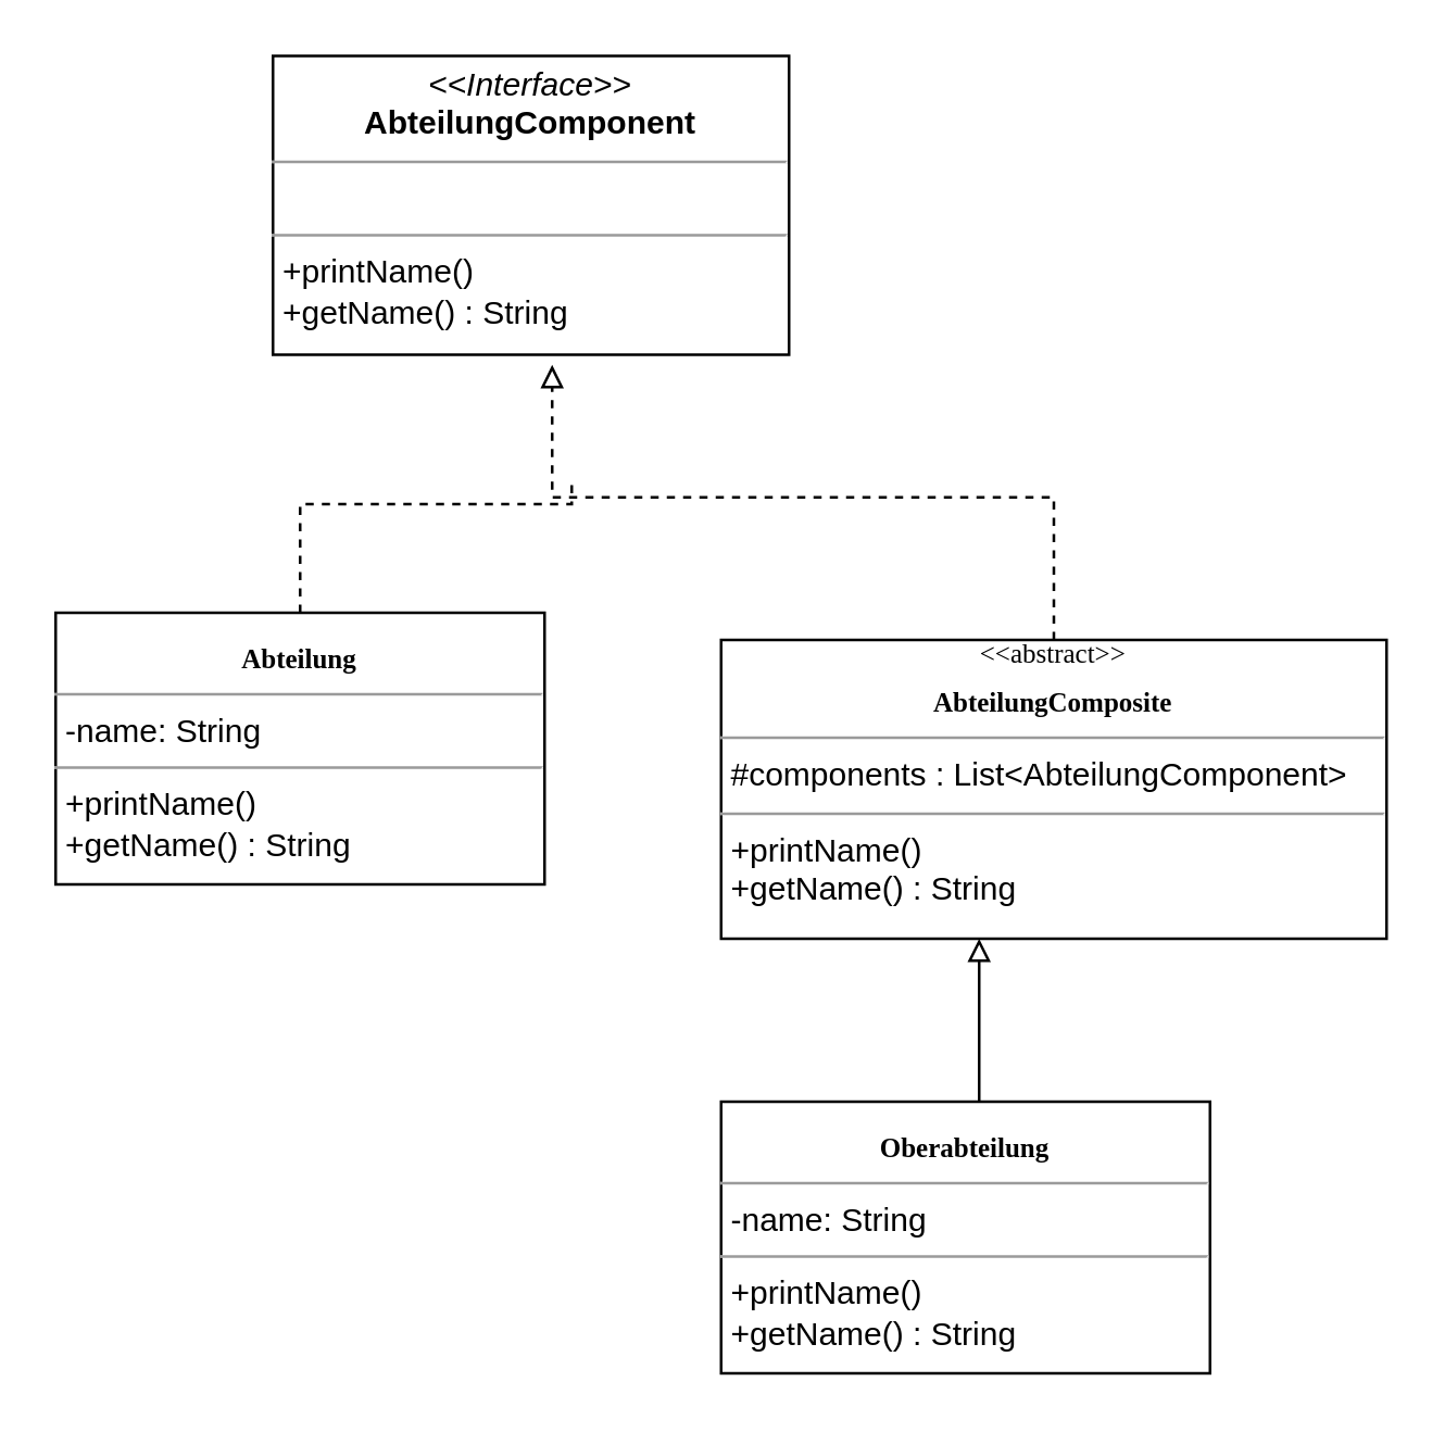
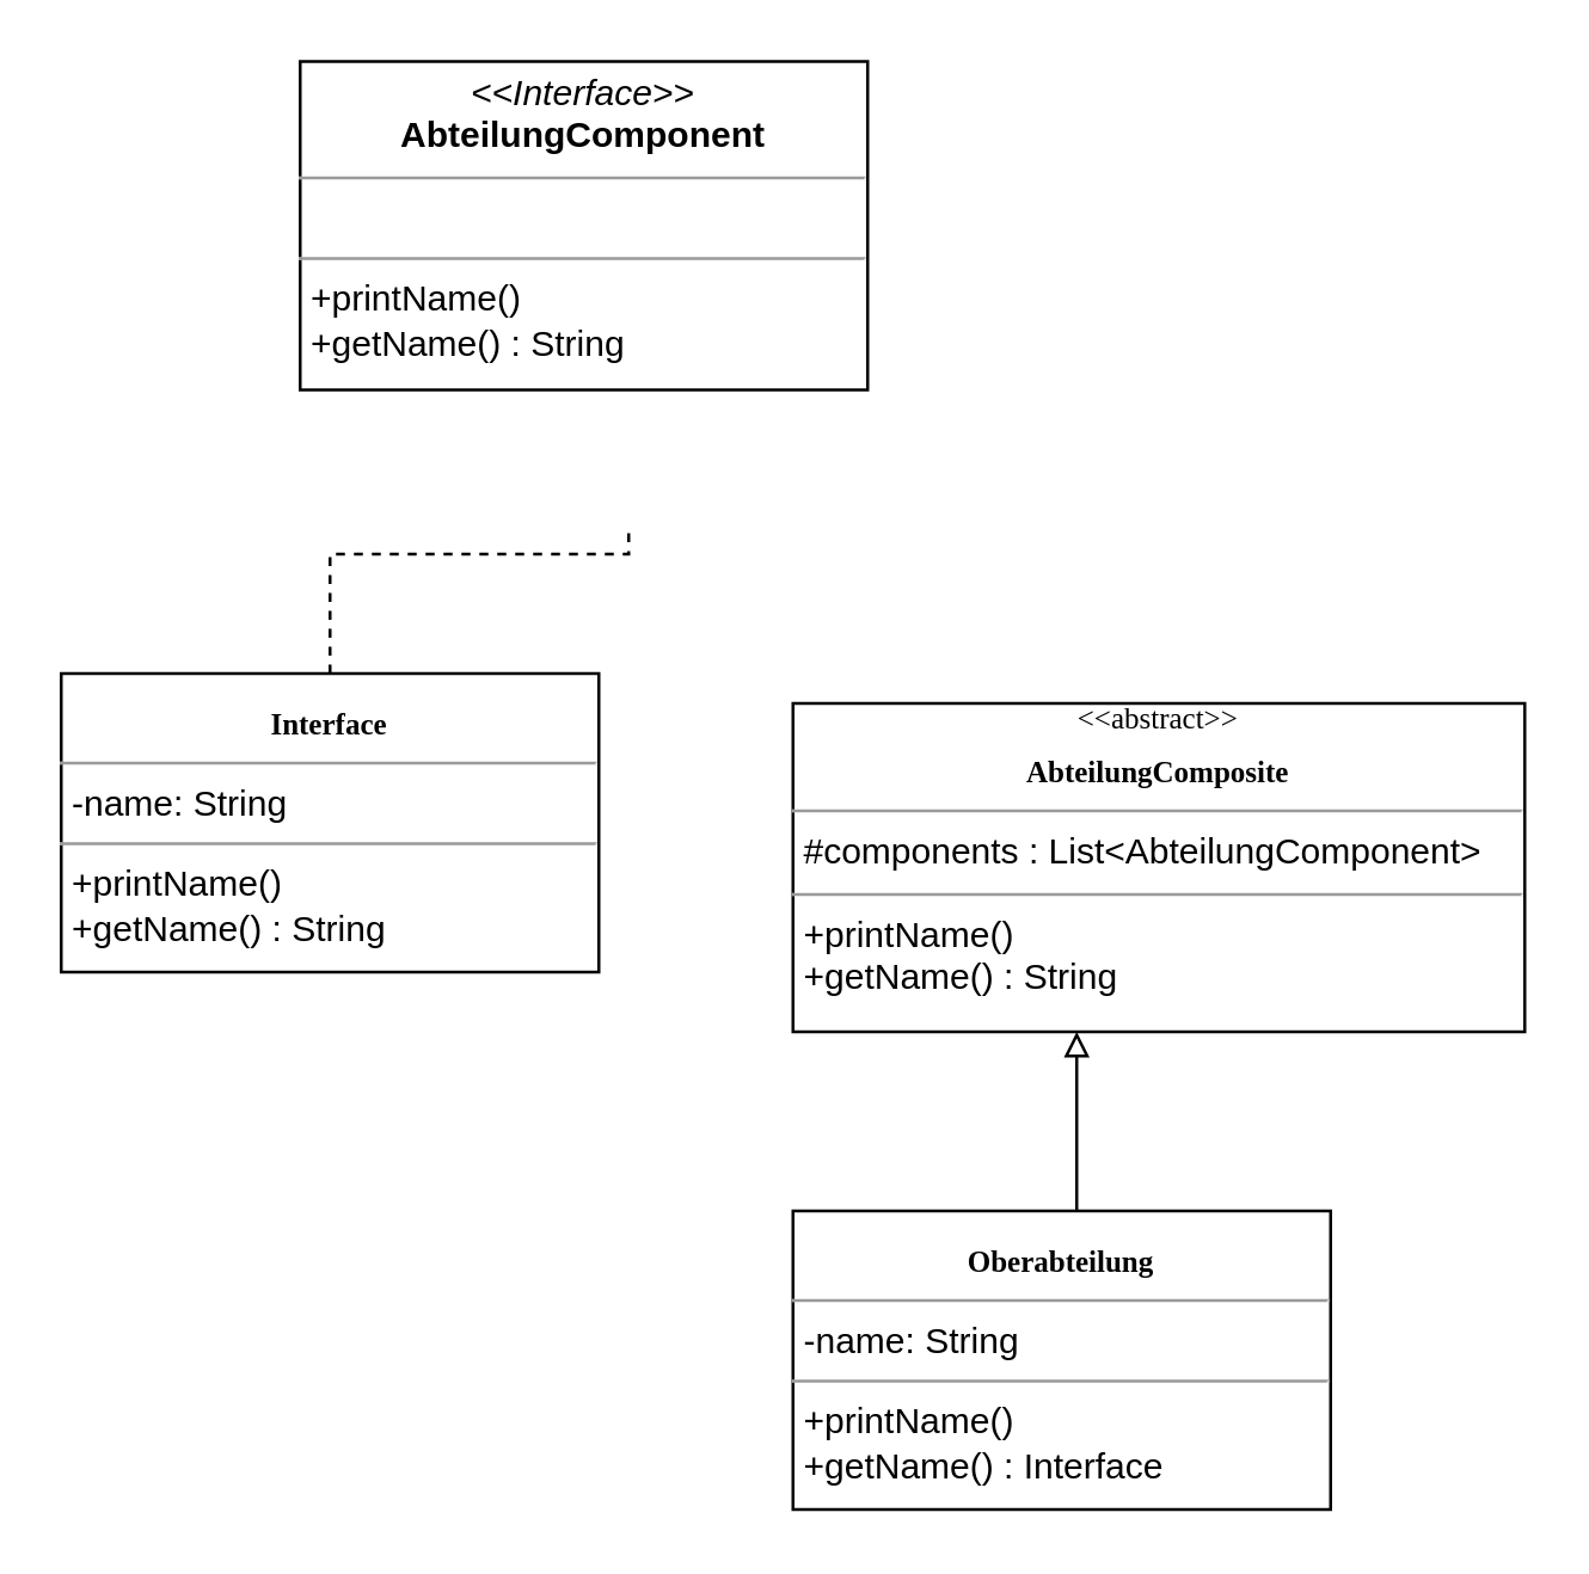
- <mxCell id="6" style="edgeStyle=orthogonalEdgeStyle;rounded=0;orthogonalLoop=1;jettySize=auto;html=1;entryX=0.541;entryY=1.034;entryDx=0;entryDy=0;entryPerimeter=0;dashed=1;endArrow=block;endFill=0;" edge="1" parent="1" source="5" target="2"><mxGeometry relative="1" as="geometry" /></mxCell>
- <mxCell id="7" value="&lt;div style=&quot;font-family: Verdana; font-size: 10px; text-align: center;&quot;&gt;&lt;b style=&quot;color: light-dark(rgb(0, 0, 0), rgb(255, 255, 255)); background-color: transparent;&quot;&gt;&lt;br&gt;&lt;/b&gt;&lt;/div&gt;&lt;div style=&quot;font-family: Verdana; font-size: 10px; text-align: center;&quot;&gt;&lt;b style=&quot;color: light-dark(rgb(0, 0, 0), rgb(255, 255, 255)); background-color: transparent;&quot;&gt;Abteilung&lt;/b&gt;&lt;/div&gt;&lt;hr size=&quot;1&quot;&gt;&lt;p style=&quot;margin:0px;margin-left:4px;&quot;&gt;-name: String&lt;/p&gt;&lt;hr size=&quot;1&quot;&gt;&lt;p style=&quot;margin:0px;margin-left:4px;&quot;&gt;+printName()&lt;/p&gt;&lt;p style=&quot;margin:0px;margin-left:4px;&quot;&gt;+getName() : String&lt;/p&gt;" style="verticalAlign=top;align=left;overflow=fill;fontSize=12;fontFamily=Helvetica;html=1;rounded=0;shadow=0;comic=0;labelBackgroundColor=none;strokeWidth=1" vertex="1" parent="1"><mxGeometry x="20" y="225" width="180" height="100" as="geometry" /></mxCell>
+ <mxCell id="7" value="&lt;div style=&quot;font-family: Verdana; font-size: 10px; text-align: center;&quot;&gt;&lt;b style=&quot;color: light-dark(rgb(0, 0, 0), rgb(255, 255, 255)); background-color: transparent;&quot;&gt;&lt;br&gt;&lt;/b&gt;&lt;/div&gt;&lt;div style=&quot;font-family: Verdana; font-size: 10px; text-align: center;&quot;&gt;&lt;b style=&quot;color: light-dark(rgb(0, 0, 0), rgb(255, 255, 255)); background-color: transparent;&quot;&gt;Interface&lt;/b&gt;&lt;/div&gt;&lt;hr size=&quot;1&quot;&gt;&lt;p style=&quot;margin:0px;margin-left:4px;&quot;&gt;-name: String&lt;/p&gt;&lt;hr size=&quot;1&quot;&gt;&lt;p style=&quot;margin:0px;margin-left:4px;&quot;&gt;+printName()&lt;/p&gt;&lt;p style=&quot;margin:0px;margin-left:4px;&quot;&gt;+getName() : String&lt;/p&gt;" style="verticalAlign=top;align=left;overflow=fill;fontSize=12;fontFamily=Helvetica;html=1;rounded=0;shadow=0;comic=0;labelBackgroundColor=none;strokeWidth=1" vertex="1" parent="1"><mxGeometry x="20" y="225" width="180" height="100" as="geometry" /></mxCell>
- <mxCell id="8" value="&lt;div style=&quot;font-family: Verdana; font-size: 10px; text-align: center;&quot;&gt;&lt;b style=&quot;color: light-dark(rgb(0, 0, 0), rgb(255, 255, 255)); background-color: transparent;&quot;&gt;&lt;br&gt;&lt;/b&gt;&lt;/div&gt;&lt;div style=&quot;font-family: Verdana; font-size: 10px; text-align: center;&quot;&gt;&lt;b&gt;Oberabteilung&lt;/b&gt;&lt;/div&gt;&lt;hr size=&quot;1&quot;&gt;&lt;p style=&quot;margin:0px;margin-left:4px;&quot;&gt;-name: String&lt;/p&gt;&lt;hr size=&quot;1&quot;&gt;&lt;p style=&quot;margin:0px;margin-left:4px;&quot;&gt;+printName()&lt;/p&gt;&lt;p style=&quot;margin:0px;margin-left:4px;&quot;&gt;+getName() : String&lt;/p&gt;" style="verticalAlign=top;align=left;overflow=fill;fontSize=12;fontFamily=Helvetica;html=1;rounded=0;shadow=0;comic=0;labelBackgroundColor=none;strokeWidth=1" vertex="1" parent="1"><mxGeometry x="265" y="405" width="180" height="100" as="geometry" /></mxCell>
+ <mxCell id="8" value="&lt;div style=&quot;font-family: Verdana; font-size: 10px; text-align: center;&quot;&gt;&lt;b style=&quot;color: light-dark(rgb(0, 0, 0), rgb(255, 255, 255)); background-color: transparent;&quot;&gt;&lt;br&gt;&lt;/b&gt;&lt;/div&gt;&lt;div style=&quot;font-family: Verdana; font-size: 10px; text-align: center;&quot;&gt;&lt;b&gt;Oberabteilung&lt;/b&gt;&lt;/div&gt;&lt;hr size=&quot;1&quot;&gt;&lt;p style=&quot;margin:0px;margin-left:4px;&quot;&gt;-name: String&lt;/p&gt;&lt;hr size=&quot;1&quot;&gt;&lt;p style=&quot;margin:0px;margin-left:4px;&quot;&gt;+printName()&lt;/p&gt;&lt;p style=&quot;margin:0px;margin-left:4px;&quot;&gt;+getName() : Interface&lt;/p&gt;" style="verticalAlign=top;align=left;overflow=fill;fontSize=12;fontFamily=Helvetica;html=1;rounded=0;shadow=0;comic=0;labelBackgroundColor=none;strokeWidth=1" vertex="1" parent="1"><mxGeometry x="265" y="405" width="180" height="100" as="geometry" /></mxCell>
